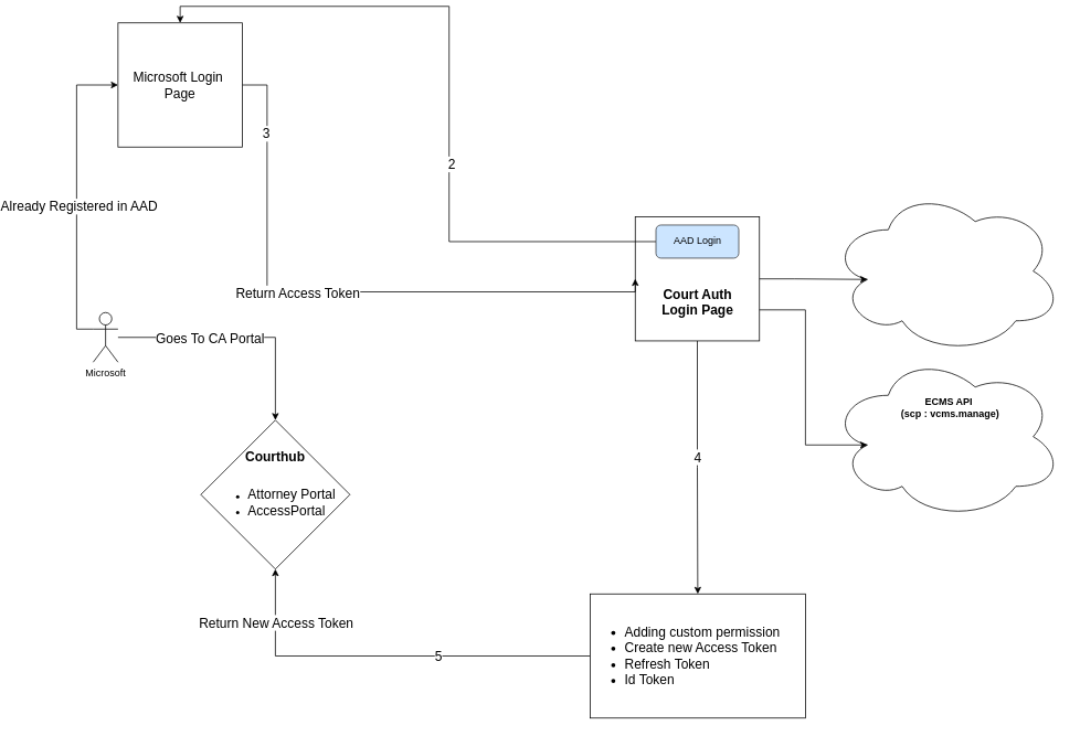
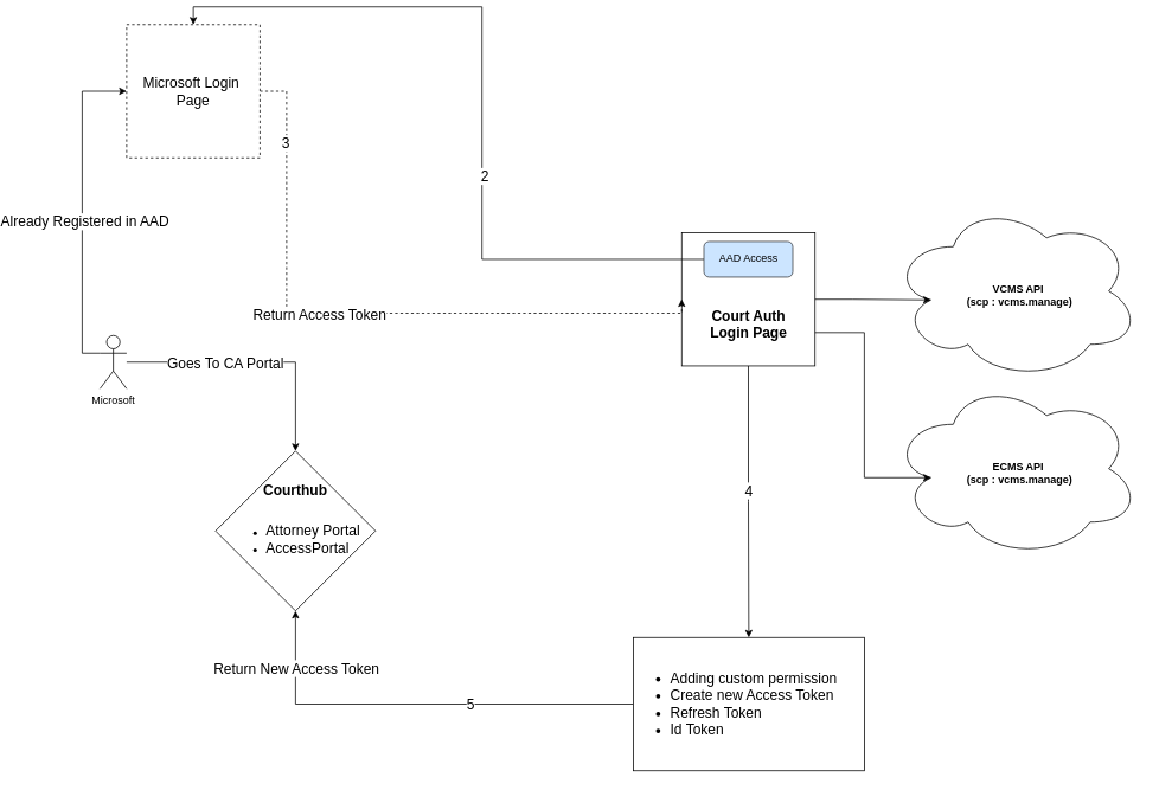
- <mxCell id="12" value="&lt;font style=&quot;font-size: 16px;&quot;&gt;Microsoft Login&amp;nbsp;&lt;/font&gt;&lt;div style=&quot;font-size: 16px;&quot;&gt;&lt;font style=&quot;font-size: 16px;&quot;&gt;Page&lt;/font&gt;&lt;/div&gt;" style="whiteSpace=wrap;html=1;aspect=fixed;" parent="1" vertex="1"><mxGeometry x="50" y="20" width="150" height="150" as="geometry" /></mxCell>
+ <mxCell id="12" value="&lt;font style=&quot;font-size: 16px;&quot;&gt;Microsoft Login&amp;nbsp;&lt;/font&gt;&lt;div style=&quot;font-size: 16px;&quot;&gt;&lt;font style=&quot;font-size: 16px;&quot;&gt;Page&lt;/font&gt;&lt;/div&gt;" style="whiteSpace=wrap;html=1;aspect=fixed;dashed=1;" parent="1" vertex="1"><mxGeometry x="50" y="20" width="150" height="150" as="geometry" /></mxCell>
- <mxCell id="8" value="AAD Login" style="rounded=1;whiteSpace=wrap;html=1;fillColor=#cce5ff;strokeColor=#36393d;" parent="1" vertex="1"><mxGeometry x="699.5" y="264.25" width="100" height="40" as="geometry" /></mxCell>
+ <mxCell id="8" value="AAD Access" style="rounded=1;whiteSpace=wrap;html=1;fillColor=#cce5ff;strokeColor=#36393d;" parent="1" vertex="1"><mxGeometry x="699.5" y="264.25" width="100" height="40" as="geometry" /></mxCell>
+ <mxCell id="23" value="&lt;b&gt;VCMS API&amp;nbsp;&lt;/b&gt;&lt;div&gt;&lt;b&gt;(scp : vcms.manage)&lt;/b&gt;&lt;/div&gt;" style="text;html=1;align=center;verticalAlign=middle;whiteSpace=wrap;rounded=0;" vertex="1" parent="1"><mxGeometry x="980" y="280" width="150" height="90" as="geometry" /></mxCell>
- <mxCell id="9" style="edgeStyle=orthogonalEdgeStyle;rounded=0;orthogonalLoop=1;jettySize=auto;html=1;entryX=0;entryY=0.5;entryDx=0;entryDy=0;" parent="1" source="12" target="5" edge="1"><mxGeometry relative="1" as="geometry"><mxPoint x="480" y="345" as="targetPoint" /><Array as="points"><mxPoint x="230" y="95" /><mxPoint x="230" y="345" /><mxPoint x="674" y="345" /></Array></mxGeometry></mxCell>
+ <mxCell id="9" style="edgeStyle=orthogonalEdgeStyle;rounded=0;orthogonalLoop=1;jettySize=auto;html=1;entryX=0;entryY=0.5;entryDx=0;entryDy=0;dashed=1;" parent="1" source="12" target="5" edge="1"><mxGeometry relative="1" as="geometry"><mxPoint x="480" y="345" as="targetPoint" /><Array as="points"><mxPoint x="230" y="95" /><mxPoint x="230" y="345" /><mxPoint x="674" y="345" /></Array></mxGeometry></mxCell>
- <mxCell id="26" value="&lt;b&gt;ECMS API&amp;nbsp;&lt;/b&gt;&lt;div&gt;&lt;b&gt;(scp : vcms.manage)&lt;/b&gt;&lt;/div&gt;" style="text;html=1;align=center;verticalAlign=middle;whiteSpace=wrap;rounded=0;" vertex="1" parent="1"><mxGeometry x="980" y="440" width="150" height="90" as="geometry" /></mxCell>
+ <mxCell id="26" value="&lt;b&gt;ECMS API&amp;nbsp;&lt;/b&gt;&lt;div&gt;&lt;b&gt;(scp : vcms.manage)&lt;/b&gt;&lt;/div&gt;" style="text;html=1;align=center;verticalAlign=middle;whiteSpace=wrap;rounded=0;" vertex="1" parent="1"><mxGeometry x="980" y="480" width="150" height="90" as="geometry" /></mxCell>
